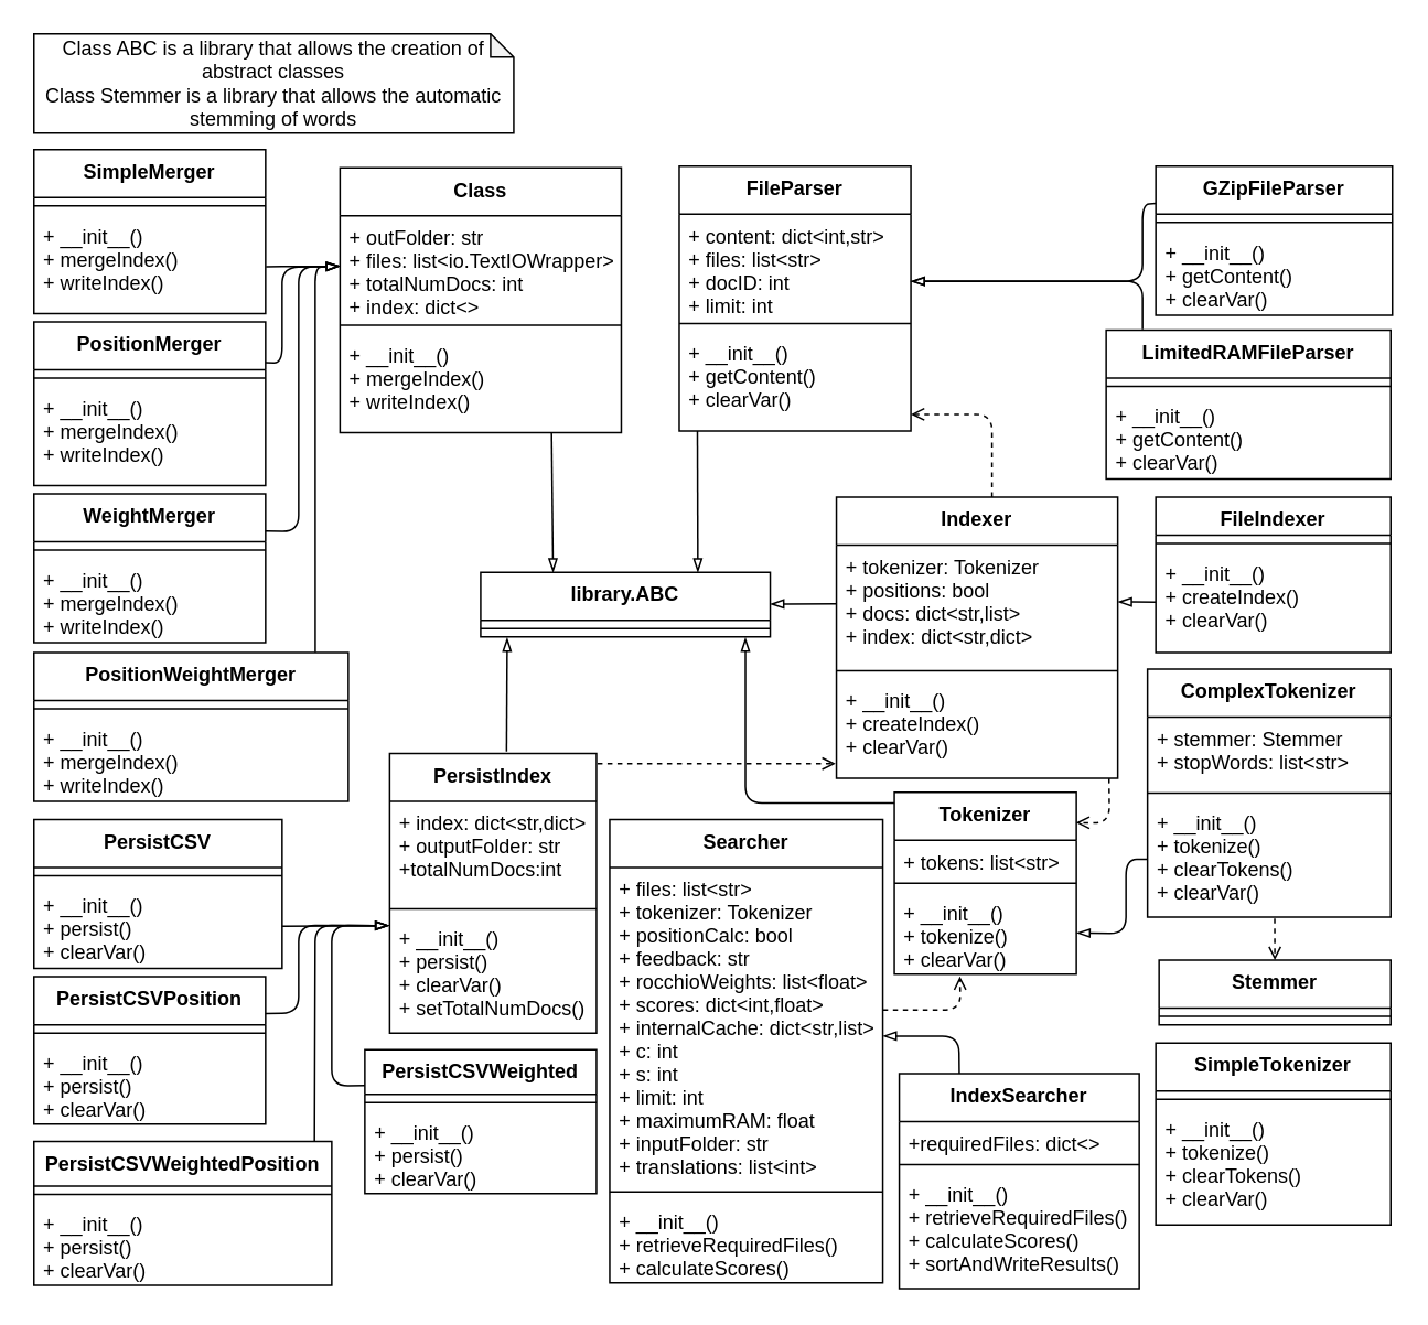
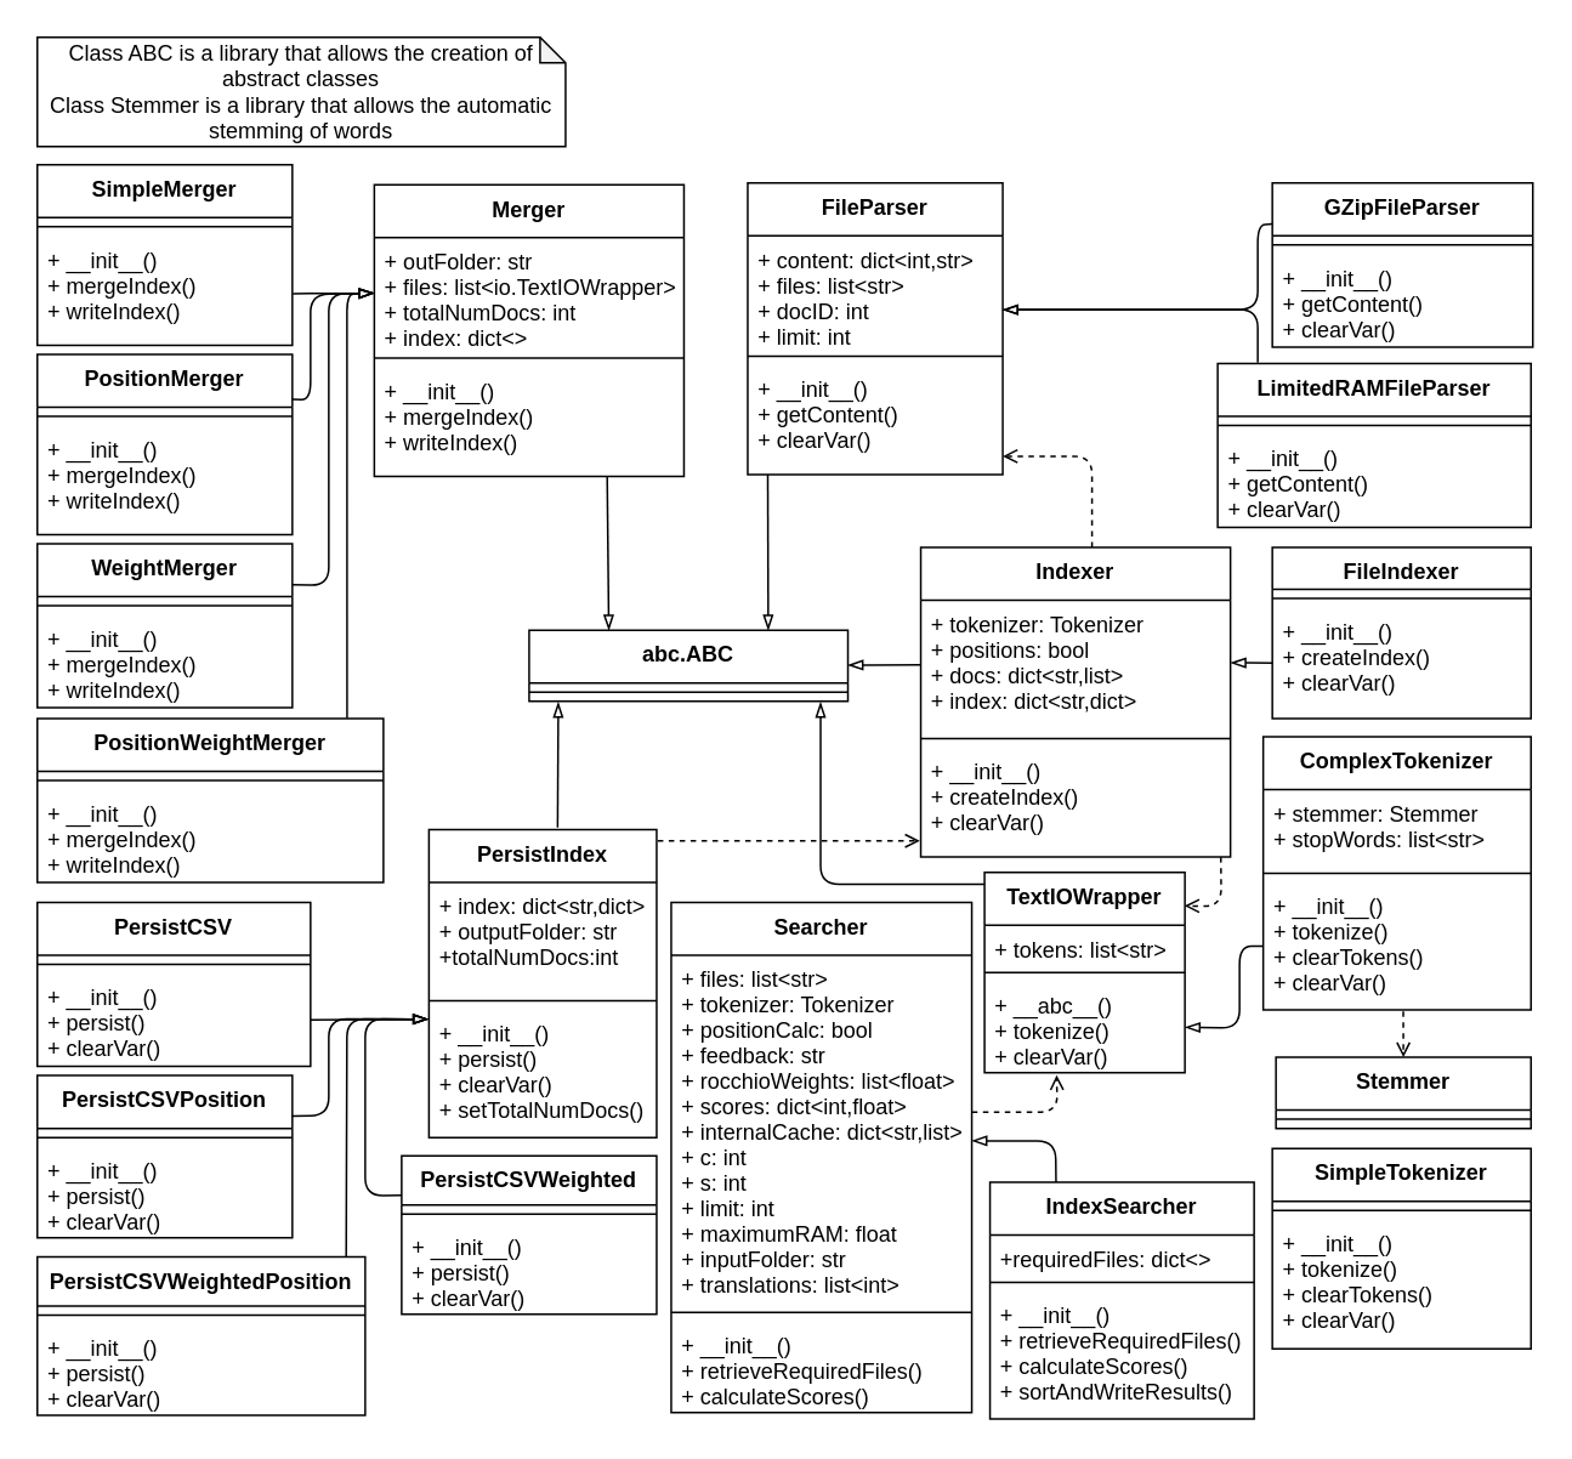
- <mxCell id="51" value="Class" style="swimlane;fontStyle=1;align=center;verticalAlign=top;childLayout=stackLayout;horizontal=1;startSize=29;horizontalStack=0;resizeParent=1;resizeParentMax=0;resizeLast=0;collapsible=1;marginBottom=0;" parent="1" vertex="1"><mxGeometry x="205" y="101" width="170" height="160" as="geometry" /></mxCell>
+ <mxCell id="51" value="Merger" style="swimlane;fontStyle=1;align=center;verticalAlign=top;childLayout=stackLayout;horizontal=1;startSize=29;horizontalStack=0;resizeParent=1;resizeParentMax=0;resizeLast=0;collapsible=1;marginBottom=0;" parent="1" vertex="1"><mxGeometry x="205" y="101" width="170" height="160" as="geometry" /></mxCell>
- <mxCell id="13" value="library.ABC" style="swimlane;fontStyle=1;align=center;verticalAlign=top;childLayout=stackLayout;horizontal=1;startSize=29;horizontalStack=0;resizeParent=1;resizeParentMax=0;resizeLast=0;collapsible=1;marginBottom=0;" parent="1" vertex="1"><mxGeometry x="290" y="345.5" width="175" height="39" as="geometry" /></mxCell>
+ <mxCell id="13" value="abc.ABC" style="swimlane;fontStyle=1;align=center;verticalAlign=top;childLayout=stackLayout;horizontal=1;startSize=29;horizontalStack=0;resizeParent=1;resizeParentMax=0;resizeLast=0;collapsible=1;marginBottom=0;" parent="1" vertex="1"><mxGeometry x="290" y="345.5" width="175" height="39" as="geometry" /></mxCell>
- <mxCell id="83" value="Tokenizer" style="swimlane;fontStyle=1;align=center;verticalAlign=top;childLayout=stackLayout;horizontal=1;startSize=29;horizontalStack=0;resizeParent=1;resizeParentMax=0;resizeLast=0;collapsible=1;marginBottom=0;" parent="1" vertex="1"><mxGeometry x="540" y="478.5" width="110" height="110" as="geometry" /></mxCell>
+ <mxCell id="83" value="TextIOWrapper" style="swimlane;fontStyle=1;align=center;verticalAlign=top;childLayout=stackLayout;horizontal=1;startSize=29;horizontalStack=0;resizeParent=1;resizeParentMax=0;resizeLast=0;collapsible=1;marginBottom=0;" parent="1" vertex="1"><mxGeometry x="540" y="478.5" width="110" height="110" as="geometry" /></mxCell>
- <mxCell id="86" value="+ __init__()&#10;+ tokenize()&#10;+ clearVar()&#10;&#10;" style="text;strokeColor=none;fillColor=none;align=left;verticalAlign=top;spacingLeft=4;spacingRight=4;overflow=hidden;rotatable=0;points=[[0,0.5],[1,0.5]];portConstraint=eastwest;" parent="83" vertex="1"><mxGeometry y="60" width="110" height="50" as="geometry" /></mxCell>
+ <mxCell id="86" value="+ __abc__()&#10;+ tokenize()&#10;+ clearVar()&#10;&#10;" style="text;strokeColor=none;fillColor=none;align=left;verticalAlign=top;spacingLeft=4;spacingRight=4;overflow=hidden;rotatable=0;points=[[0,0.5],[1,0.5]];portConstraint=eastwest;" parent="83" vertex="1"><mxGeometry y="60" width="110" height="50" as="geometry" /></mxCell>
